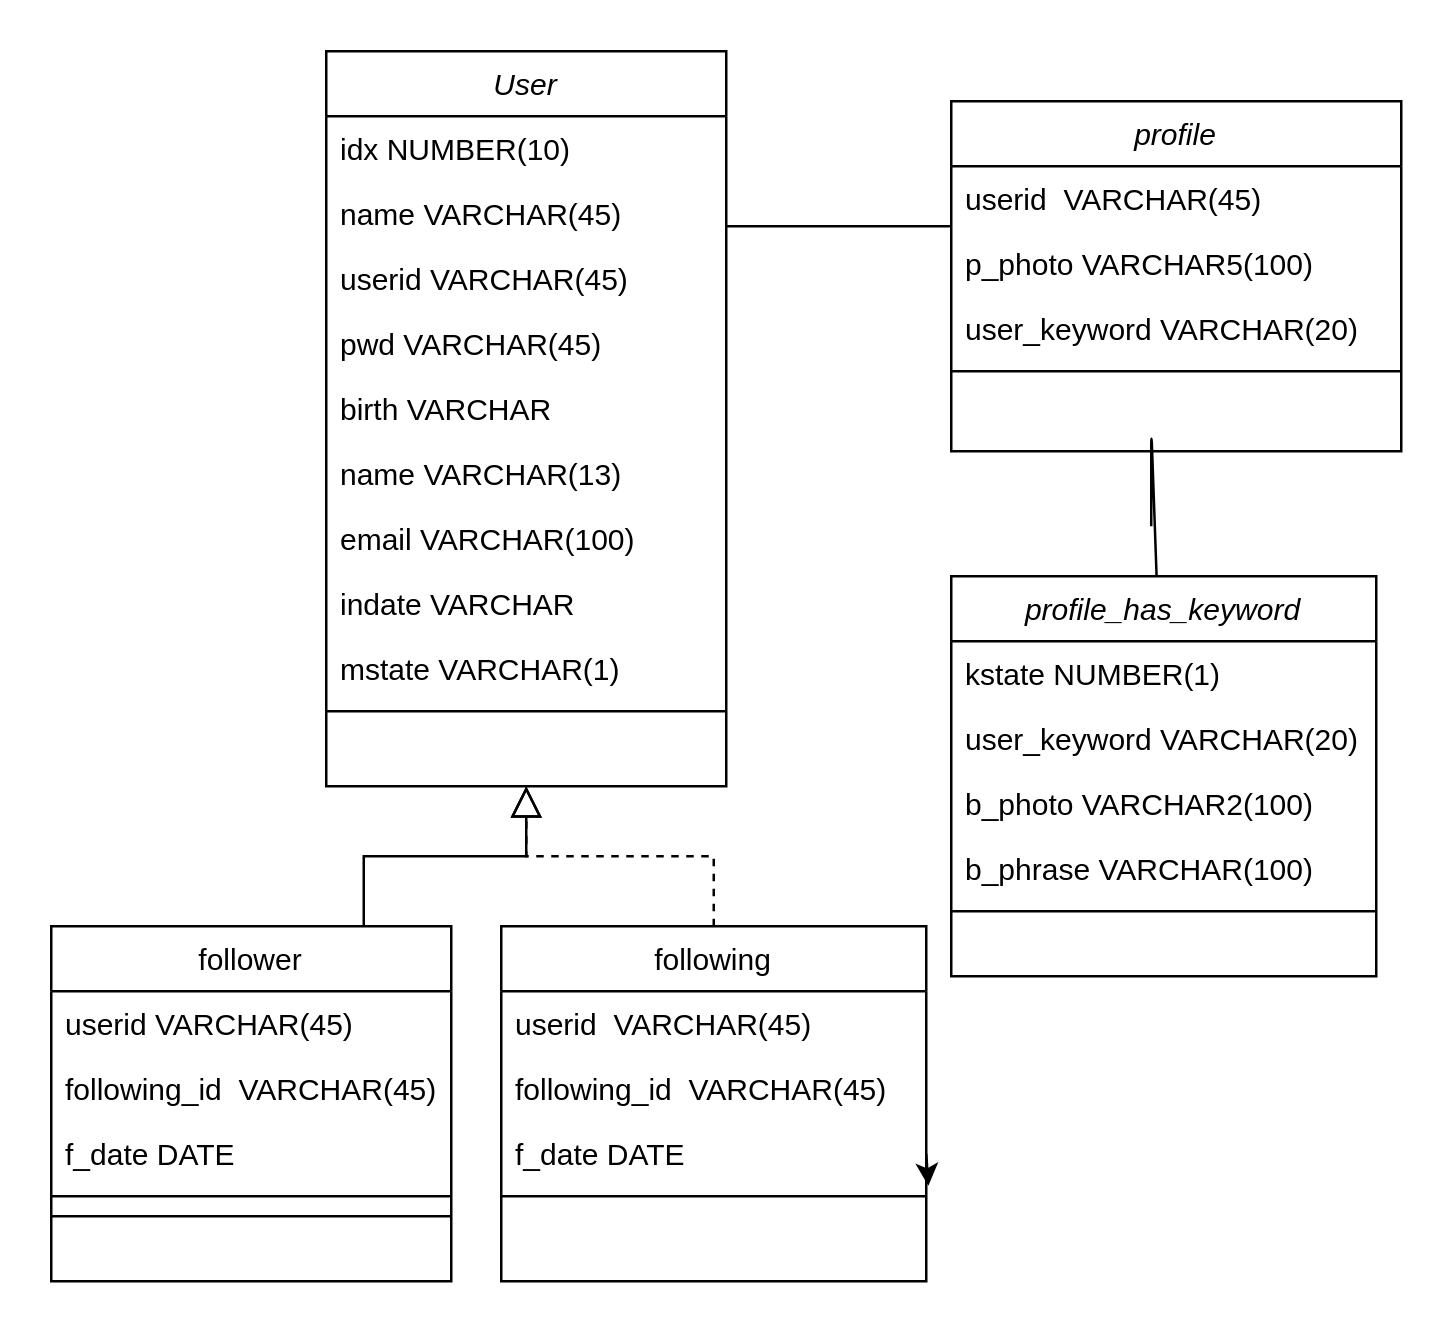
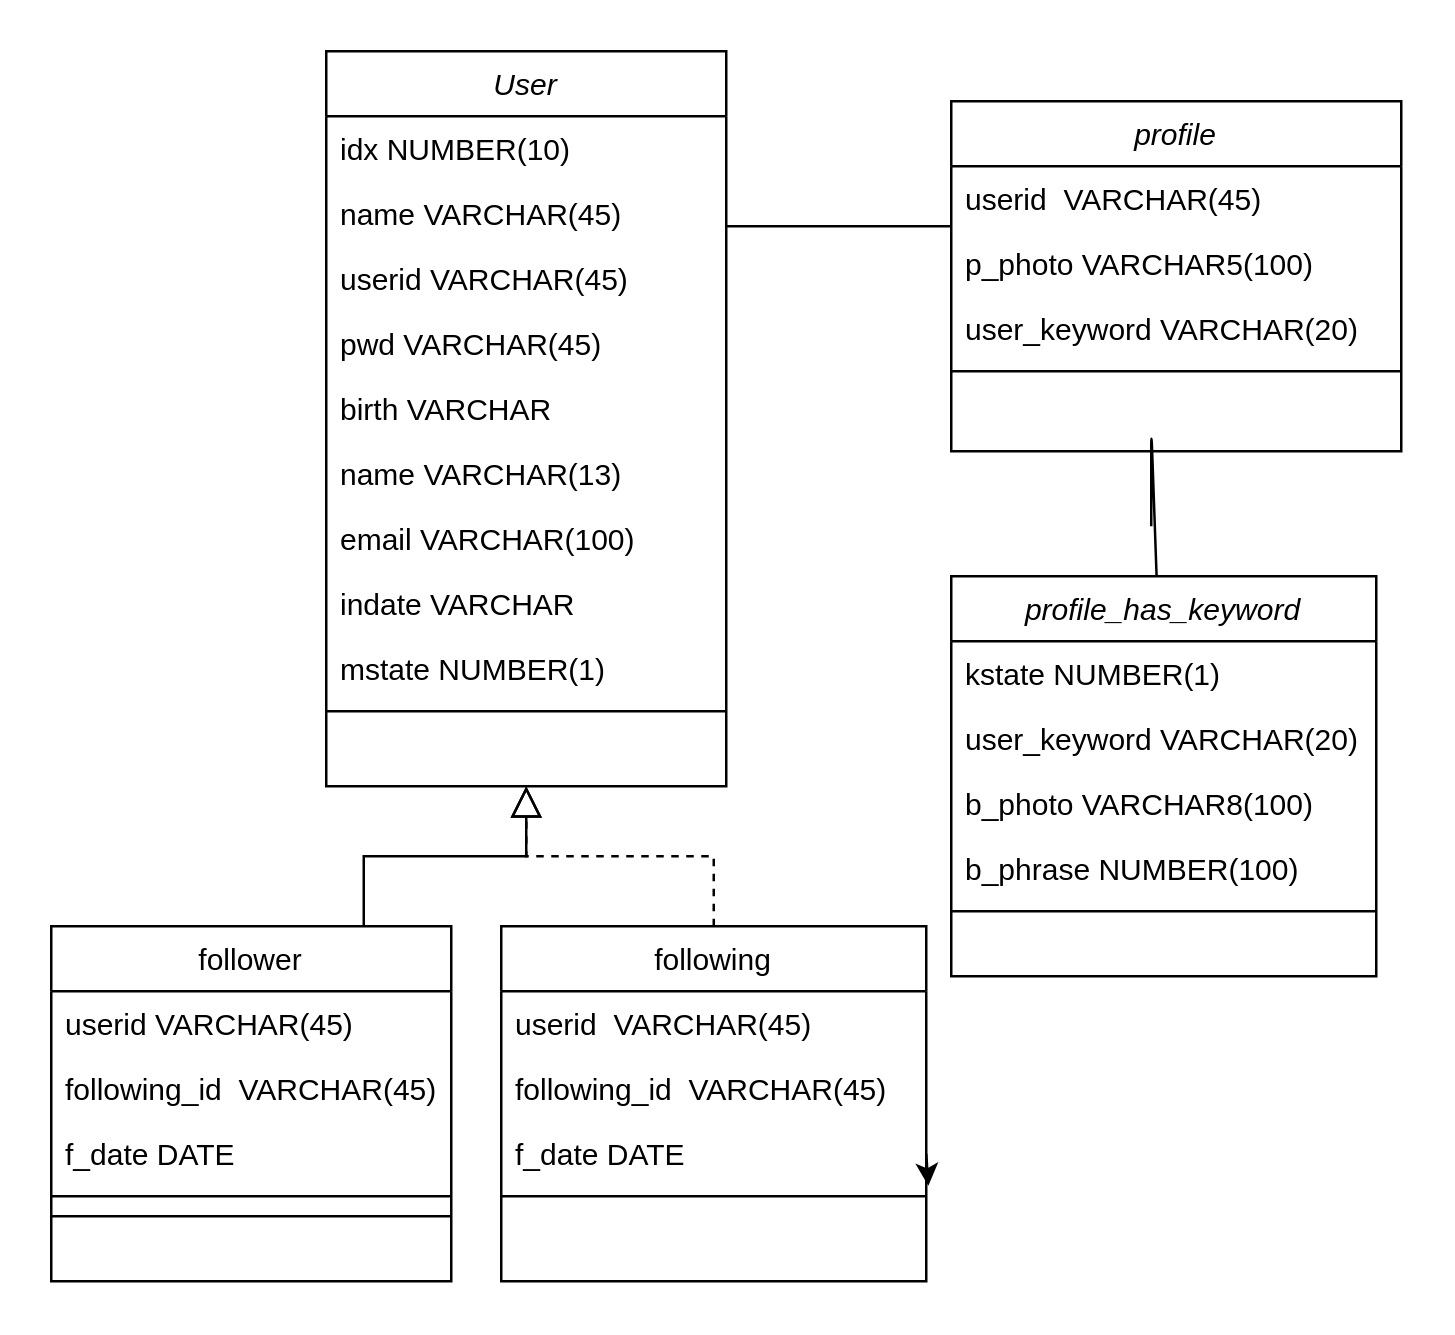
- <mxCell value="mstate VARCHAR(1)" id="11" parent="2" vertex="1" style="text;align=left;verticalAlign=top;spacingLeft=4;spacingRight=4;overflow=hidden;rotatable=0;points=[[0,0.5],[1,0.5]];portConstraint=eastwest;rounded=0;shadow=0;html=0;"><mxGeometry as="geometry" height="26" width="160" y="234" /></mxCell>
+ <mxCell value="mstate NUMBER(1)" id="11" parent="2" vertex="1" style="text;align=left;verticalAlign=top;spacingLeft=4;spacingRight=4;overflow=hidden;rotatable=0;points=[[0,0.5],[1,0.5]];portConstraint=eastwest;rounded=0;shadow=0;html=0;"><mxGeometry as="geometry" height="26" width="160" y="234" /></mxCell>
- <mxCell value="b_photo VARCHAR2(100)" id="36" parent="33" vertex="1" style="text;align=left;verticalAlign=top;spacingLeft=4;spacingRight=4;overflow=hidden;rotatable=0;points=[[0,0.5],[1,0.5]];portConstraint=eastwest;rounded=0;shadow=0;html=0;"><mxGeometry as="geometry" height="26" width="170" y="78" /></mxCell>
+ <mxCell value="b_photo VARCHAR8(100)" id="36" parent="33" vertex="1" style="text;align=left;verticalAlign=top;spacingLeft=4;spacingRight=4;overflow=hidden;rotatable=0;points=[[0,0.5],[1,0.5]];portConstraint=eastwest;rounded=0;shadow=0;html=0;"><mxGeometry as="geometry" height="26" width="170" y="78" /></mxCell>
- <mxCell value="b_phrase VARCHAR(100)" id="37" parent="33" vertex="1" style="text;align=left;verticalAlign=top;spacingLeft=4;spacingRight=4;overflow=hidden;rotatable=0;points=[[0,0.5],[1,0.5]];portConstraint=eastwest;rounded=0;shadow=0;html=0;"><mxGeometry as="geometry" height="26" width="170" y="104" /></mxCell>
+ <mxCell value="b_phrase NUMBER(100)" id="37" parent="33" vertex="1" style="text;align=left;verticalAlign=top;spacingLeft=4;spacingRight=4;overflow=hidden;rotatable=0;points=[[0,0.5],[1,0.5]];portConstraint=eastwest;rounded=0;shadow=0;html=0;"><mxGeometry as="geometry" height="26" width="170" y="104" /></mxCell>
